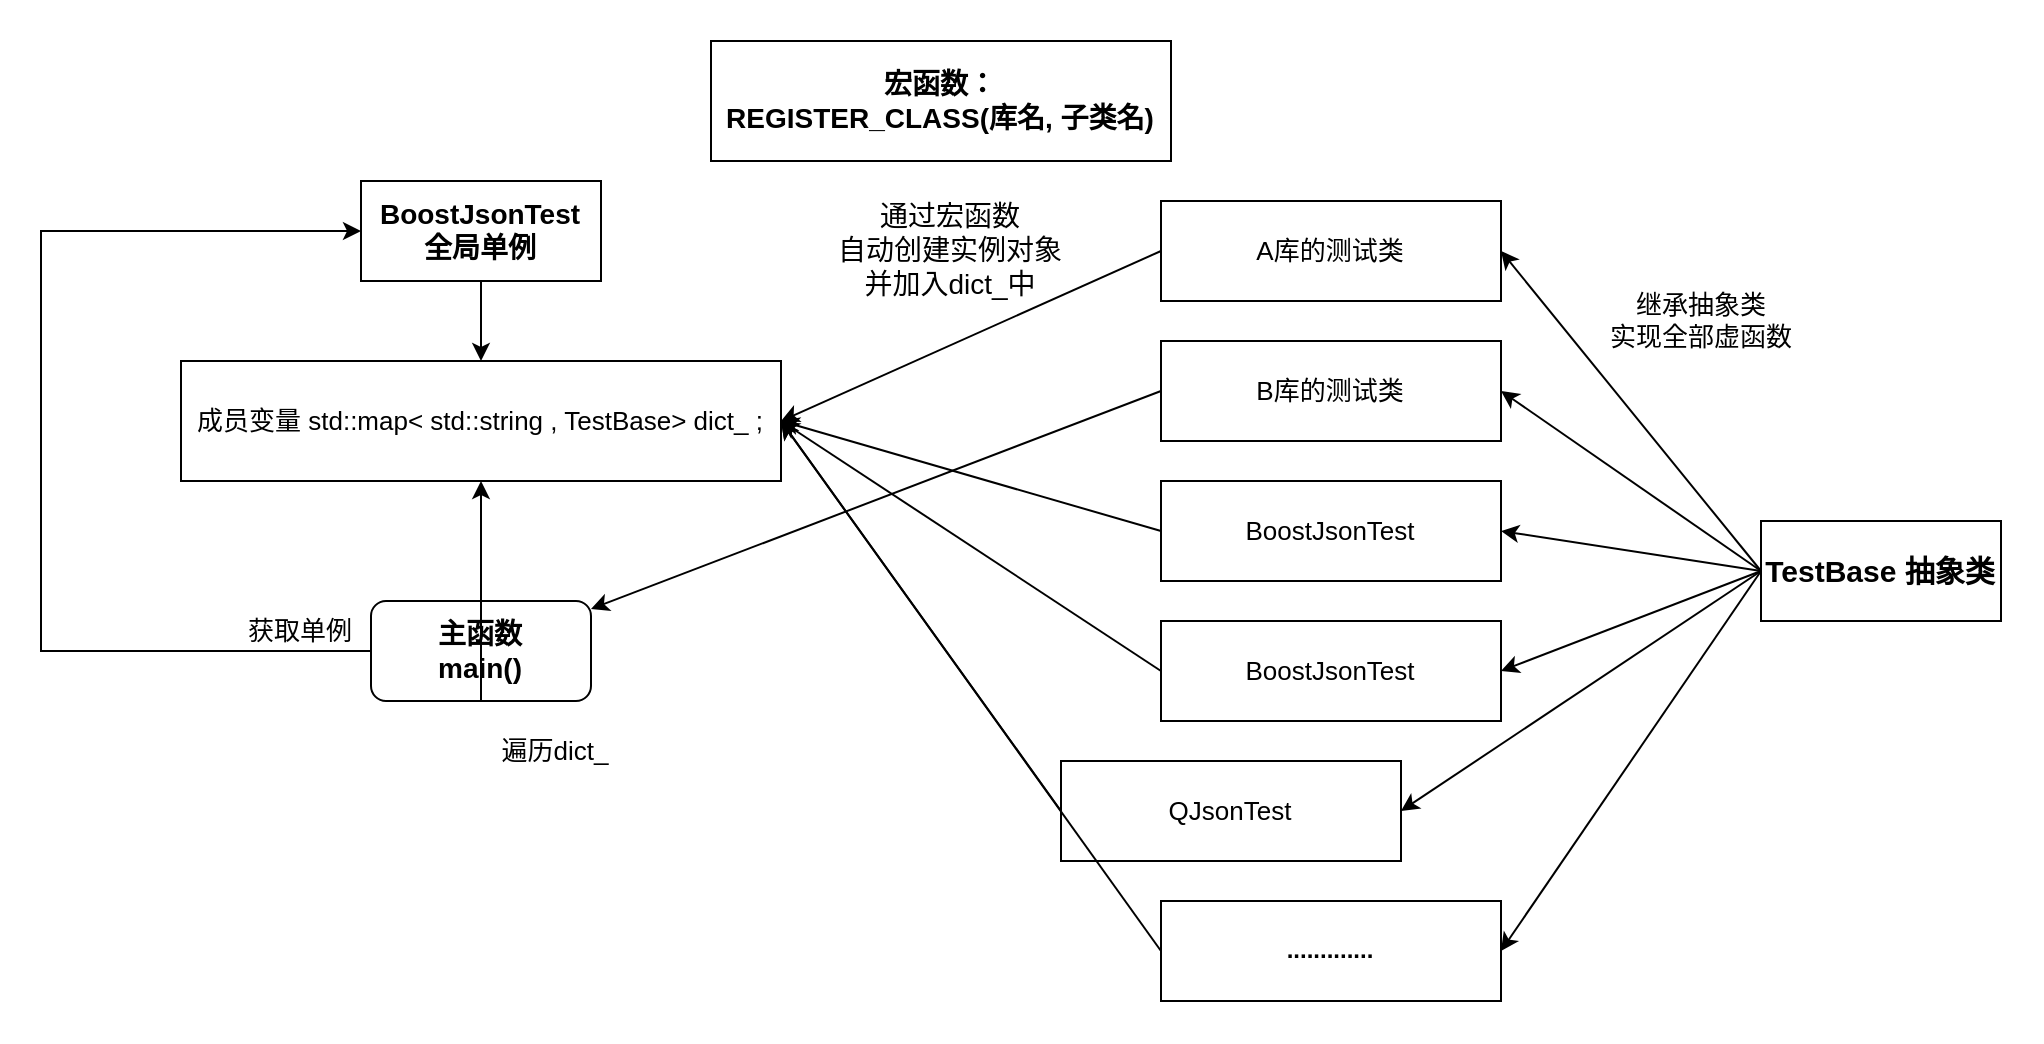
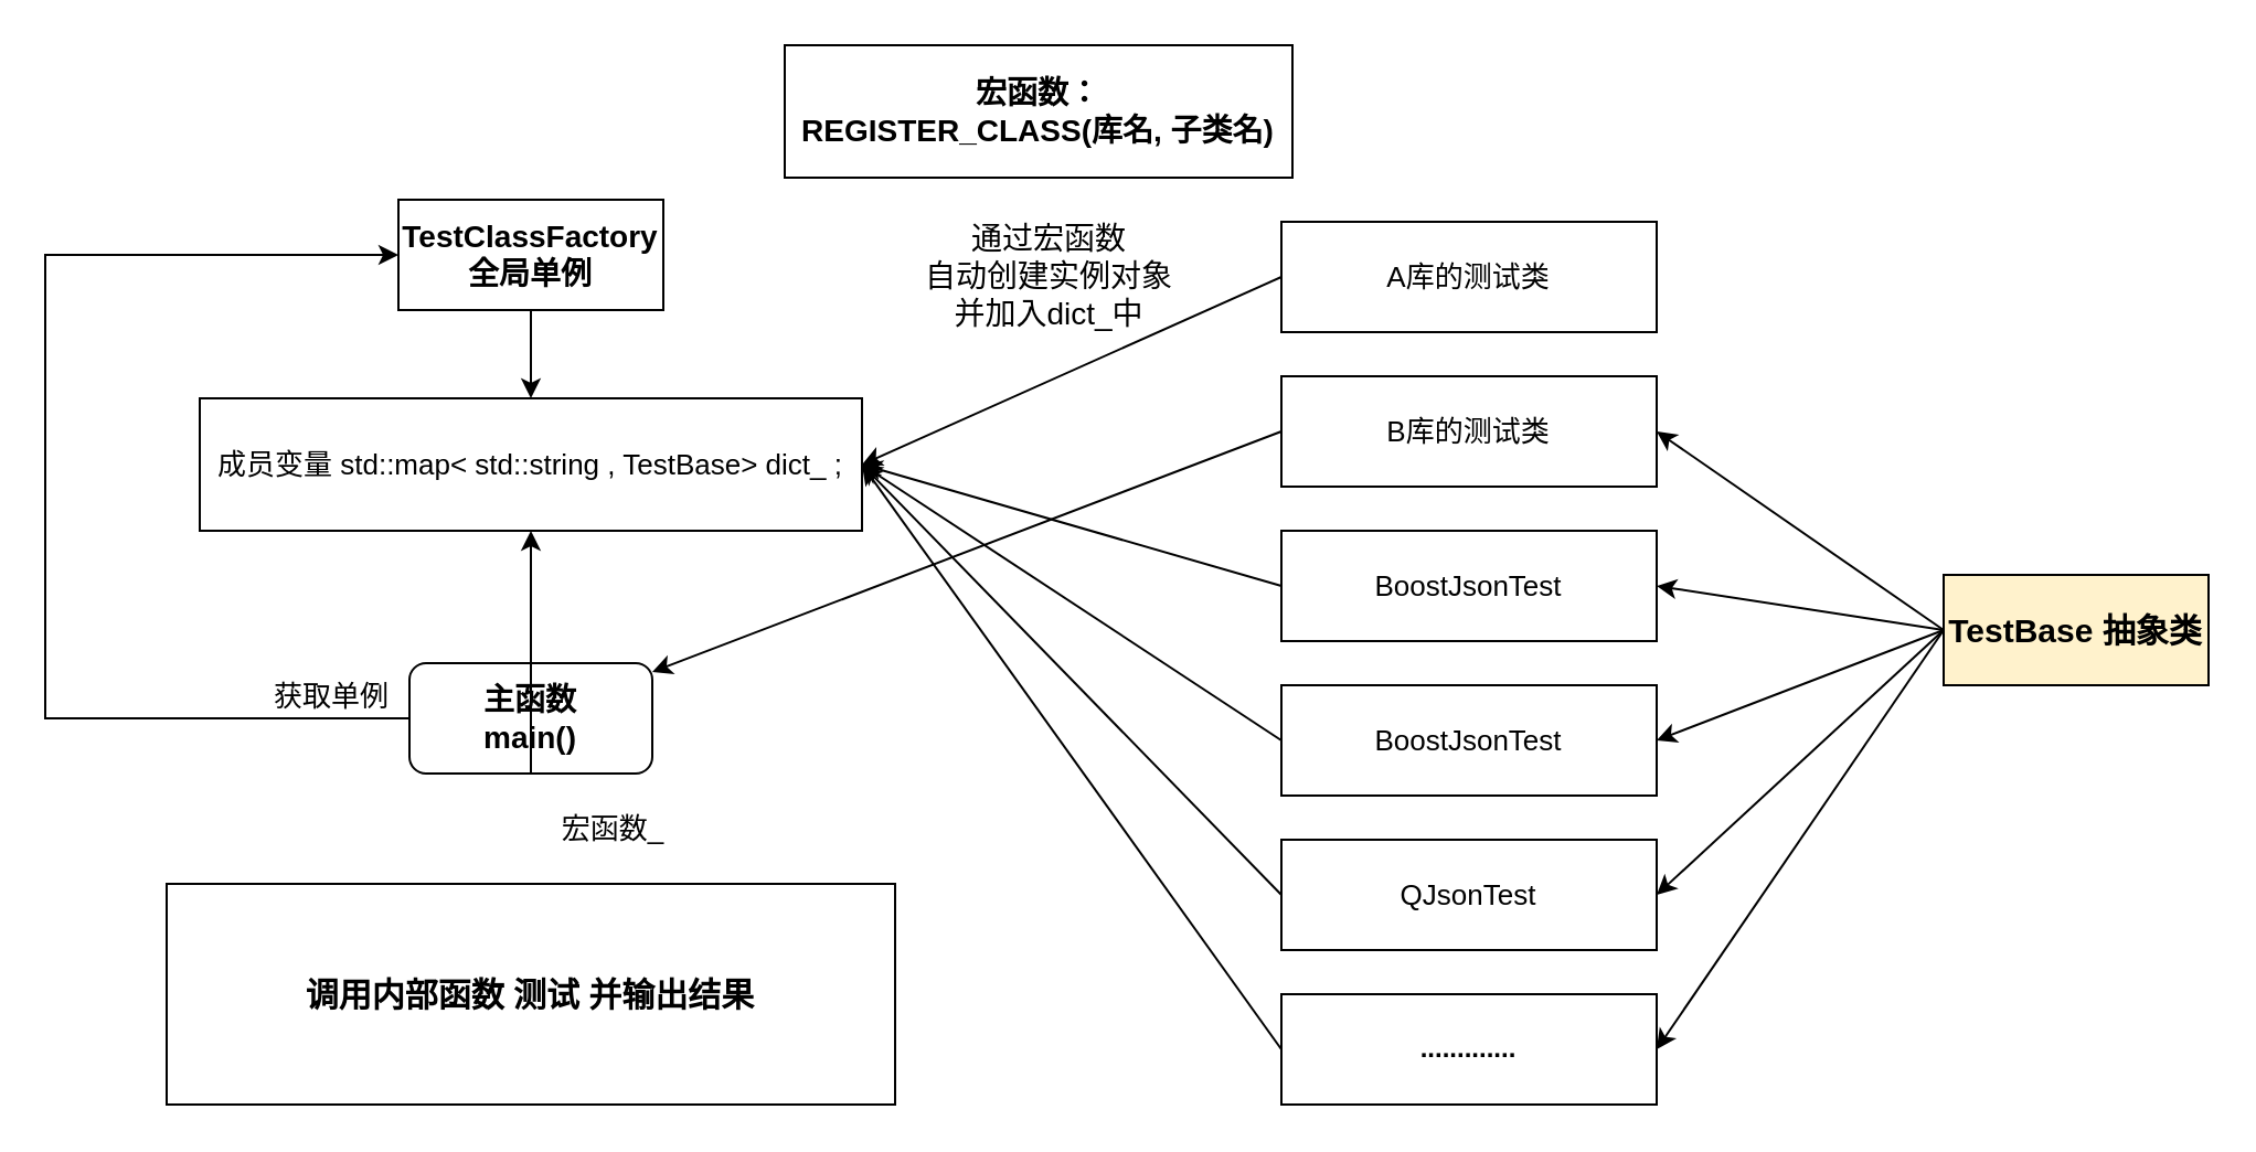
- <mxCell id="3" value="&lt;div style=&quot;font-size: 14px;&quot;&gt;BoostJsonTest&lt;br style=&quot;font-size: 14px;&quot;&gt;&lt;/div&gt;全局单例" style="rounded=0;whiteSpace=wrap;html=1;fontSize=14;fontStyle=1" vertex="1" parent="1"><mxGeometry x="180" y="90" width="120" height="50" as="geometry" /></mxCell>
+ <mxCell id="3" value="&lt;div style=&quot;font-size: 14px;&quot;&gt;TestClassFactory&lt;br style=&quot;font-size: 14px;&quot;&gt;&lt;/div&gt;全局单例" style="rounded=0;whiteSpace=wrap;html=1;fontSize=14;fontStyle=1" vertex="1" parent="1"><mxGeometry x="180" y="90" width="120" height="50" as="geometry" /></mxCell>
- <mxCell id="12" value="继承抽象类&lt;div&gt;实现全部虚函数&lt;/div&gt;" style="endArrow=classic;html=1;rounded=0;exitX=0;exitY=0.5;exitDx=0;exitDy=0;entryX=1;entryY=0.5;entryDx=0;entryDy=0;fontSize=13;" edge="1" parent="1" source="2" target="6"><mxGeometry x="0.125" y="-56" width="50" height="50" relative="1" as="geometry"><mxPoint x="760" y="60" as="sourcePoint" /><mxPoint x="850" y="290" as="targetPoint" /><mxPoint as="offset" /></mxGeometry></mxCell>
- <mxCell id="2" value="TestBase 抽象类" style="rounded=0;whiteSpace=wrap;html=1;fontSize=15;fontStyle=1" vertex="1" parent="1"><mxGeometry x="880" y="260" width="120" height="50" as="geometry" /></mxCell>
+ <mxCell id="2" value="TestBase 抽象类" style="rounded=0;whiteSpace=wrap;html=1;fontSize=15;fontStyle=1;fillColor=#fff2cc;" vertex="1" parent="1"><mxGeometry x="880" y="260" width="120" height="50" as="geometry" /></mxCell>
- <mxCell id="31" value="遍历dict_" style="text;html=1;align=center;verticalAlign=middle;whiteSpace=wrap;rounded=0;fontSize=13;" vertex="1" parent="1"><mxGeometry x="230" y="360" width="95" height="30" as="geometry" /></mxCell>
+ <mxCell id="31" value="宏函数_" style="text;html=1;align=center;verticalAlign=middle;whiteSpace=wrap;rounded=0;fontSize=13;" vertex="1" parent="1"><mxGeometry x="230" y="360" width="95" height="30" as="geometry" /></mxCell>
- <mxCell id="10" value="QJsonTest" style="rounded=0;whiteSpace=wrap;html=1;fontSize=13;" vertex="1" parent="1"><mxGeometry x="530" y="380" width="170" height="50" as="geometry" /></mxCell>
+ <mxCell id="10" value="QJsonTest" style="rounded=0;whiteSpace=wrap;html=1;fontSize=13;" vertex="1" parent="1"><mxGeometry x="580" y="380" width="170" height="50" as="geometry" /></mxCell>
+ <mxCell id="29" value="调用内部函数 测试 并输出结果" style="rounded=0;whiteSpace=wrap;html=1;fontSize=15;fontStyle=1" vertex="1" parent="1"><mxGeometry x="75" y="400" width="330" height="100" as="geometry" /></mxCell>
